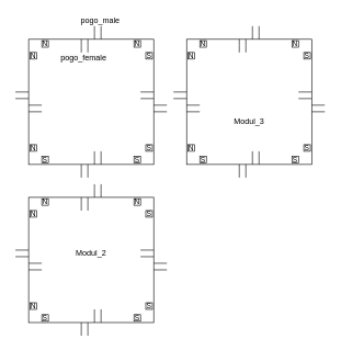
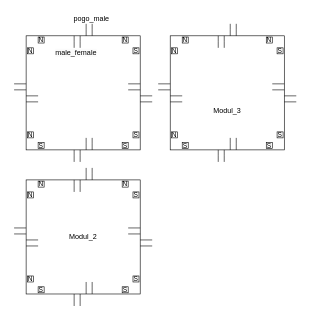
- <mxCell id="8" value="&lt;span style=&quot;color: rgb(0, 0, 0); font-family: Helvetica; font-style: normal; font-variant-ligatures: normal; font-variant-caps: normal; font-weight: 400; letter-spacing: normal; orphans: 2; text-align: center; text-indent: 0px; text-transform: none; widows: 2; word-spacing: 0px; -webkit-text-stroke-width: 0px; white-space: normal; background-color: rgb(251, 251, 251); text-decoration-thickness: initial; text-decoration-style: initial; text-decoration-color: initial; float: none; display: inline !important;&quot;&gt;&lt;font&gt;pogo_female&lt;/font&gt;&lt;/span&gt;" style="text;whiteSpace=wrap;html=1;" parent="1" vertex="1"><mxGeometry x="90" y="74" width="70" height="40" as="geometry" /></mxCell>
+ <mxCell id="8" value="&lt;span style=&quot;color: rgb(0, 0, 0); font-family: Helvetica; font-style: normal; font-variant-ligatures: normal; font-variant-caps: normal; font-weight: 400; letter-spacing: normal; orphans: 2; text-align: center; text-indent: 0px; text-transform: none; widows: 2; word-spacing: 0px; -webkit-text-stroke-width: 0px; white-space: normal; background-color: rgb(251, 251, 251); text-decoration-thickness: initial; text-decoration-style: initial; text-decoration-color: initial; float: none; display: inline !important;&quot;&gt;&lt;font&gt;male_female&lt;/font&gt;&lt;/span&gt;" style="text;whiteSpace=wrap;html=1;" parent="1" vertex="1"><mxGeometry x="90" y="74" width="70" height="40" as="geometry" /></mxCell>
- <mxCell id="38" value="Modul_2" style="text;html=1;align=center;verticalAlign=middle;whiteSpace=wrap;rounded=0;" vertex="1" parent="1"><mxGeometry x="89.25" y="361.5" width="97.5" height="45" as="geometry" /></mxCell>
+ <mxCell id="38" value="Modul_2" style="text;html=1;align=center;verticalAlign=middle;whiteSpace=wrap;rounded=0;" vertex="1" parent="1"><mxGeometry x="89.25" y="371.5" width="97.5" height="45" as="geometry" /></mxCell>
